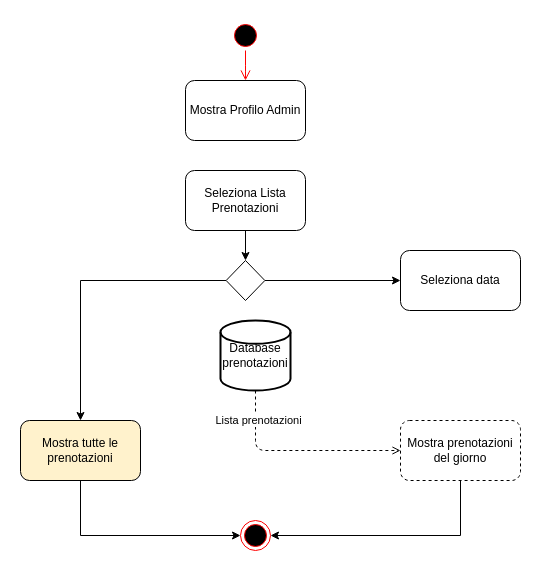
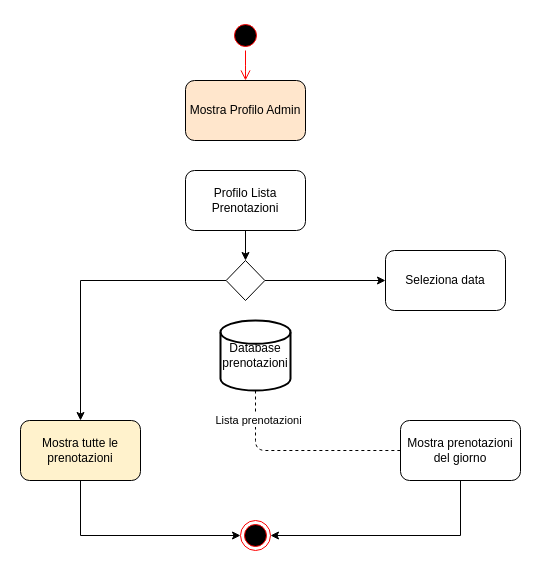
- <mxCell id="4" value="Mostra Profilo Admin" style="rounded=1;whiteSpace=wrap;html=1;" parent="1" vertex="1"><mxGeometry x="185" y="80" width="120" height="60" as="geometry" /></mxCell>
+ <mxCell id="4" value="Mostra Profilo Admin" style="rounded=1;whiteSpace=wrap;html=1;fillColor=#ffe6cc;" parent="1" vertex="1"><mxGeometry x="185" y="80" width="120" height="60" as="geometry" /></mxCell>
- <mxCell id="6" value="Seleziona Lista Prenotazioni" style="rounded=1;whiteSpace=wrap;html=1;" parent="1" vertex="1"><mxGeometry x="185" y="170" width="120" height="60" as="geometry" /></mxCell>
+ <mxCell id="6" value="Profilo Lista Prenotazioni" style="rounded=1;whiteSpace=wrap;html=1;" parent="1" vertex="1"><mxGeometry x="185" y="170" width="120" height="60" as="geometry" /></mxCell>
- <mxCell id="12" value="Seleziona data" style="rounded=1;whiteSpace=wrap;html=1;" parent="1" vertex="1"><mxGeometry x="400" y="250" width="120" height="60" as="geometry" /></mxCell>
+ <mxCell id="12" value="Seleziona data" style="rounded=1;whiteSpace=wrap;html=1;" parent="1" vertex="1"><mxGeometry x="385" y="250" width="120" height="60" as="geometry" /></mxCell>
- <mxCell id="17" value="" style="endArrow=open;dashed=1;html=1;exitX=0.5;exitY=1;exitDx=0;exitDy=0;exitPerimeter=0;entryX=0;entryY=0.5;entryDx=0;entryDy=0;" edge="1" parent="1" source="16" target="14"><mxGeometry width="50" height="50" relative="1" as="geometry"><mxPoint x="280" y="360" as="sourcePoint" /><mxPoint x="330" y="310" as="targetPoint" /><Array as="points"><mxPoint x="255" y="450" /></Array></mxGeometry></mxCell>
+ <mxCell id="17" value="" style="endArrow=none;dashed=1;html=1;exitX=0.5;exitY=1;exitDx=0;exitDy=0;exitPerimeter=0;entryX=0;entryY=0.5;entryDx=0;entryDy=0;" edge="1" parent="1" source="16" target="14"><mxGeometry width="50" height="50" relative="1" as="geometry"><mxPoint x="280" y="360" as="sourcePoint" /><mxPoint x="330" y="310" as="targetPoint" /><Array as="points"><mxPoint x="255" y="450" /></Array></mxGeometry></mxCell>
- <mxCell id="14" value="Mostra prenotazioni del giorno" style="rounded=1;whiteSpace=wrap;html=1;dashed=1;" parent="1" vertex="1"><mxGeometry x="400" y="420" width="120" height="60" as="geometry" /></mxCell>
+ <mxCell id="14" value="Mostra prenotazioni del giorno" style="rounded=1;whiteSpace=wrap;html=1;" parent="1" vertex="1"><mxGeometry x="400" y="420" width="120" height="60" as="geometry" /></mxCell>
